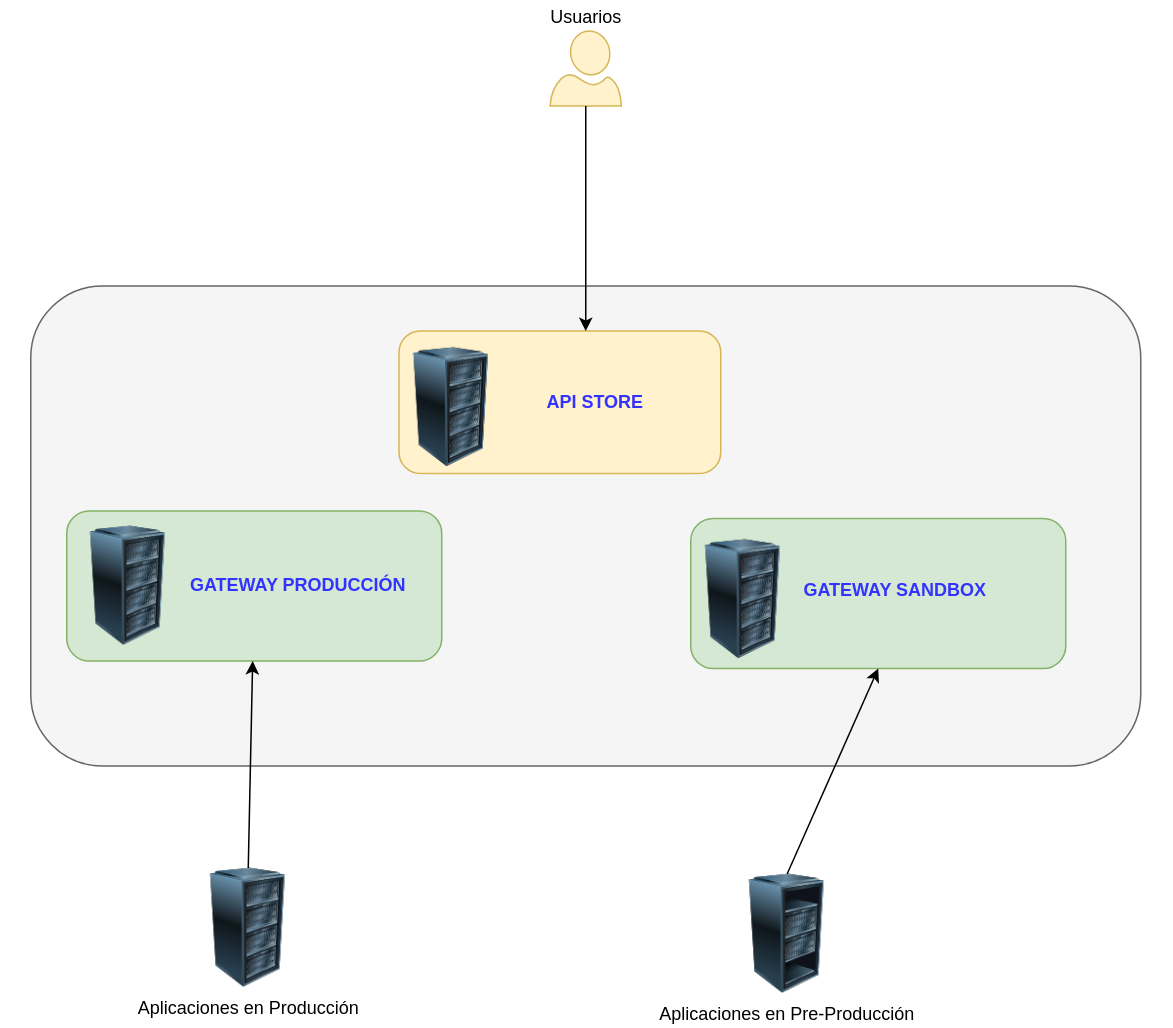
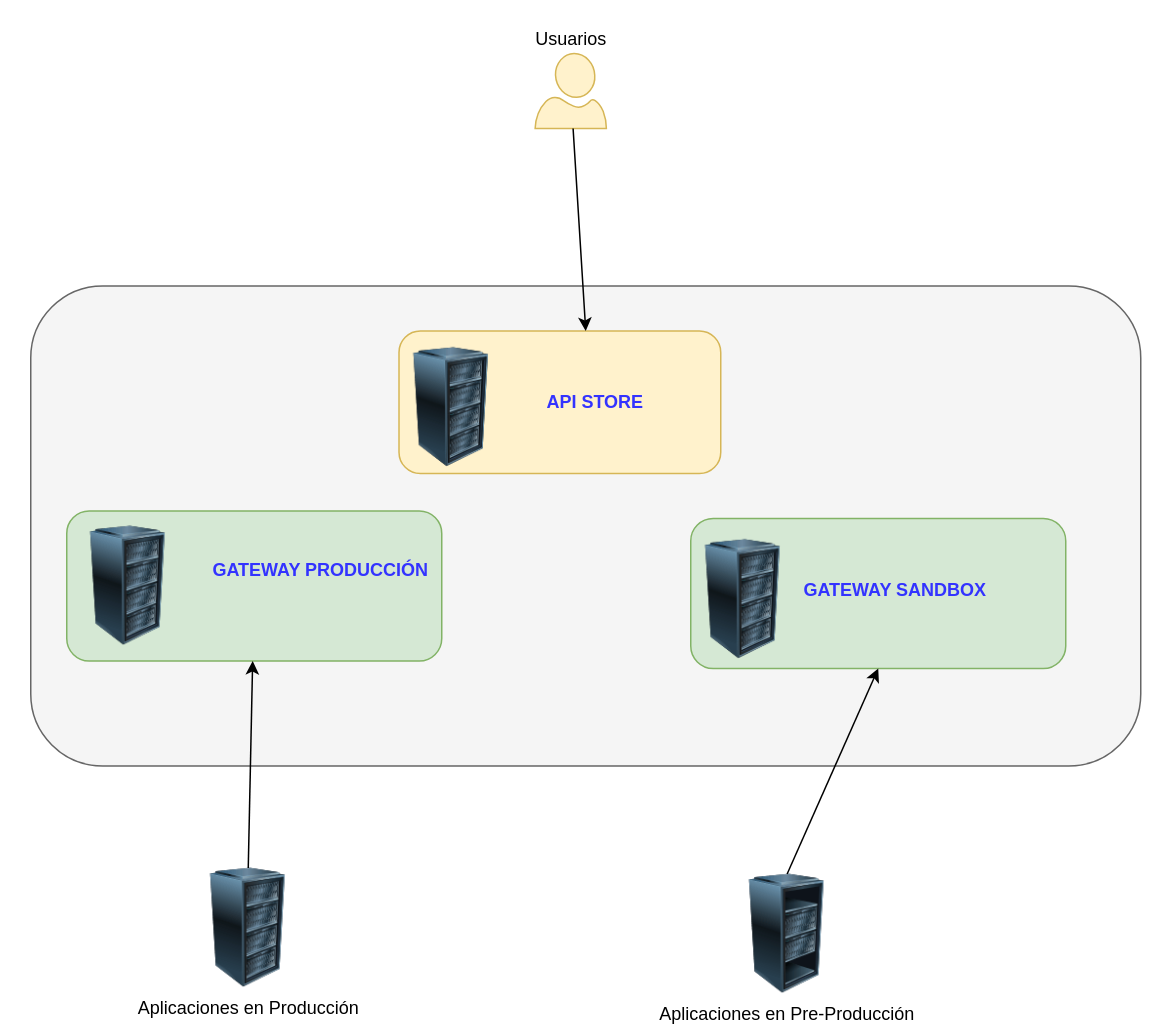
- <mxCell id="3" value="Usuarios" style="verticalLabelPosition=top;html=1;verticalAlign=bottom;align=center;strokeColor=#d6b656;fillColor=#fff2cc;shape=mxgraph.azure.user;labelPosition=center;" vertex="1" parent="1"><mxGeometry x="366.25" y="20" width="47.5" height="50" as="geometry" /></mxCell>
+ <mxCell id="3" value="Usuarios" style="verticalLabelPosition=top;html=1;verticalAlign=bottom;align=center;strokeColor=#d6b656;fillColor=#fff2cc;shape=mxgraph.azure.user;labelPosition=center;" vertex="1" parent="1"><mxGeometry x="356.25" y="35" width="47.5" height="50" as="geometry" /></mxCell>
- <mxCell id="7" value="GATEWAY PRODUCCIÓN" style="text;html=1;strokeColor=none;fillColor=none;align=center;verticalAlign=middle;whiteSpace=wrap;rounded=0;fontColor=#3333FF;fontStyle=1" vertex="1" parent="1"><mxGeometry x="122" y="375" width="152.5" height="30" as="geometry" /></mxCell>
+ <mxCell id="7" value="GATEWAY PRODUCCIÓN" style="text;html=1;strokeColor=none;fillColor=none;align=center;verticalAlign=middle;whiteSpace=wrap;rounded=0;fontColor=#3333FF;fontStyle=1" vertex="1" parent="1"><mxGeometry x="137" y="365" width="152.5" height="30" as="geometry" /></mxCell>
